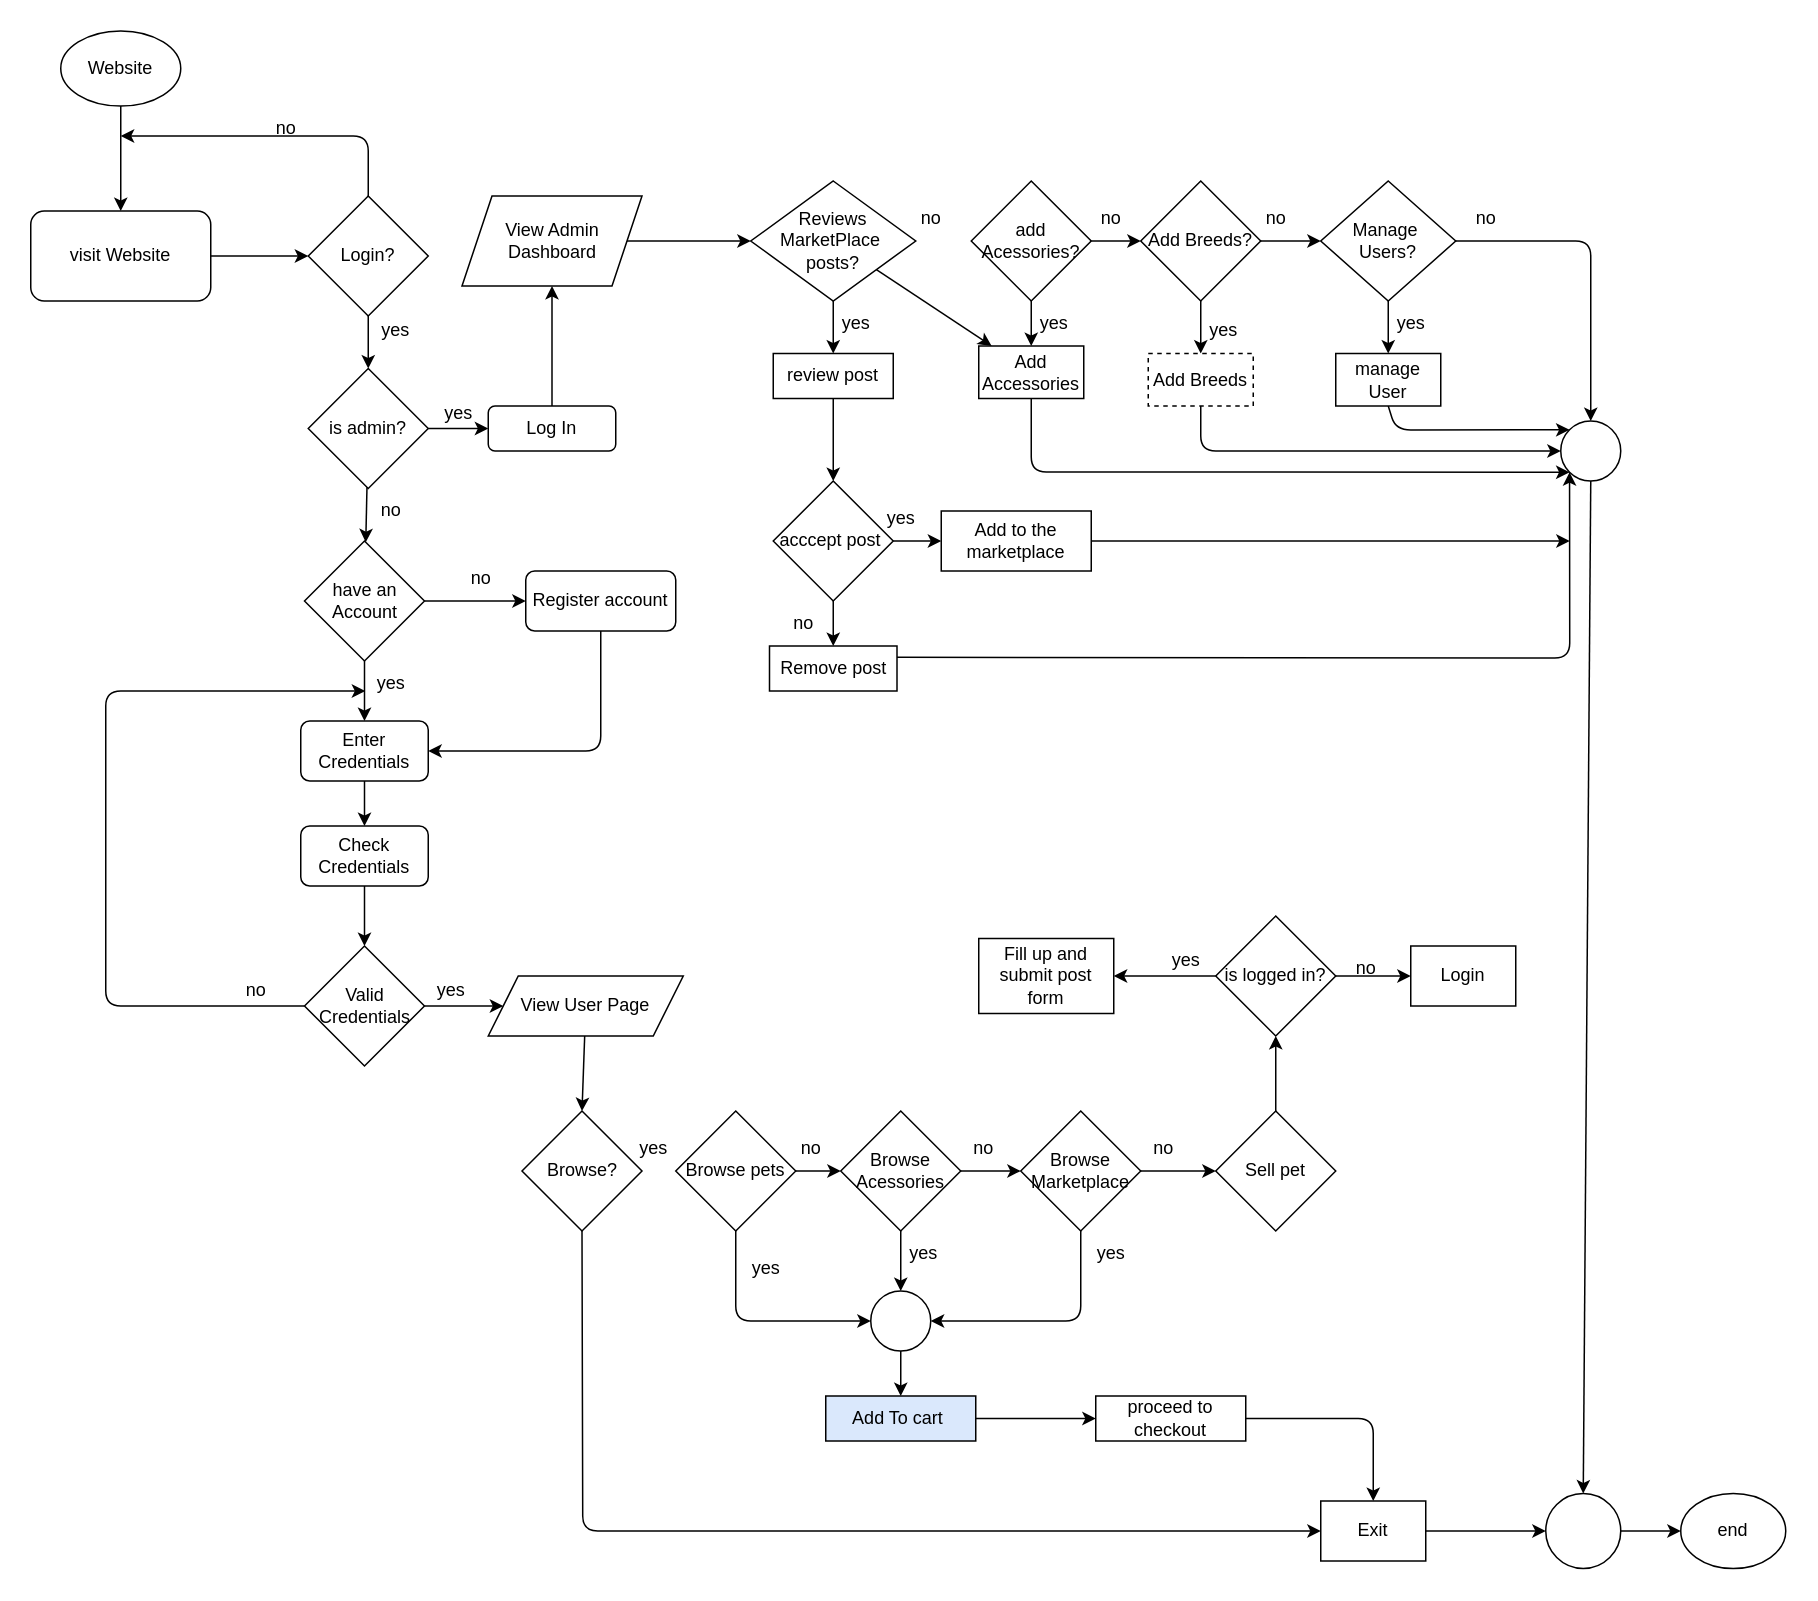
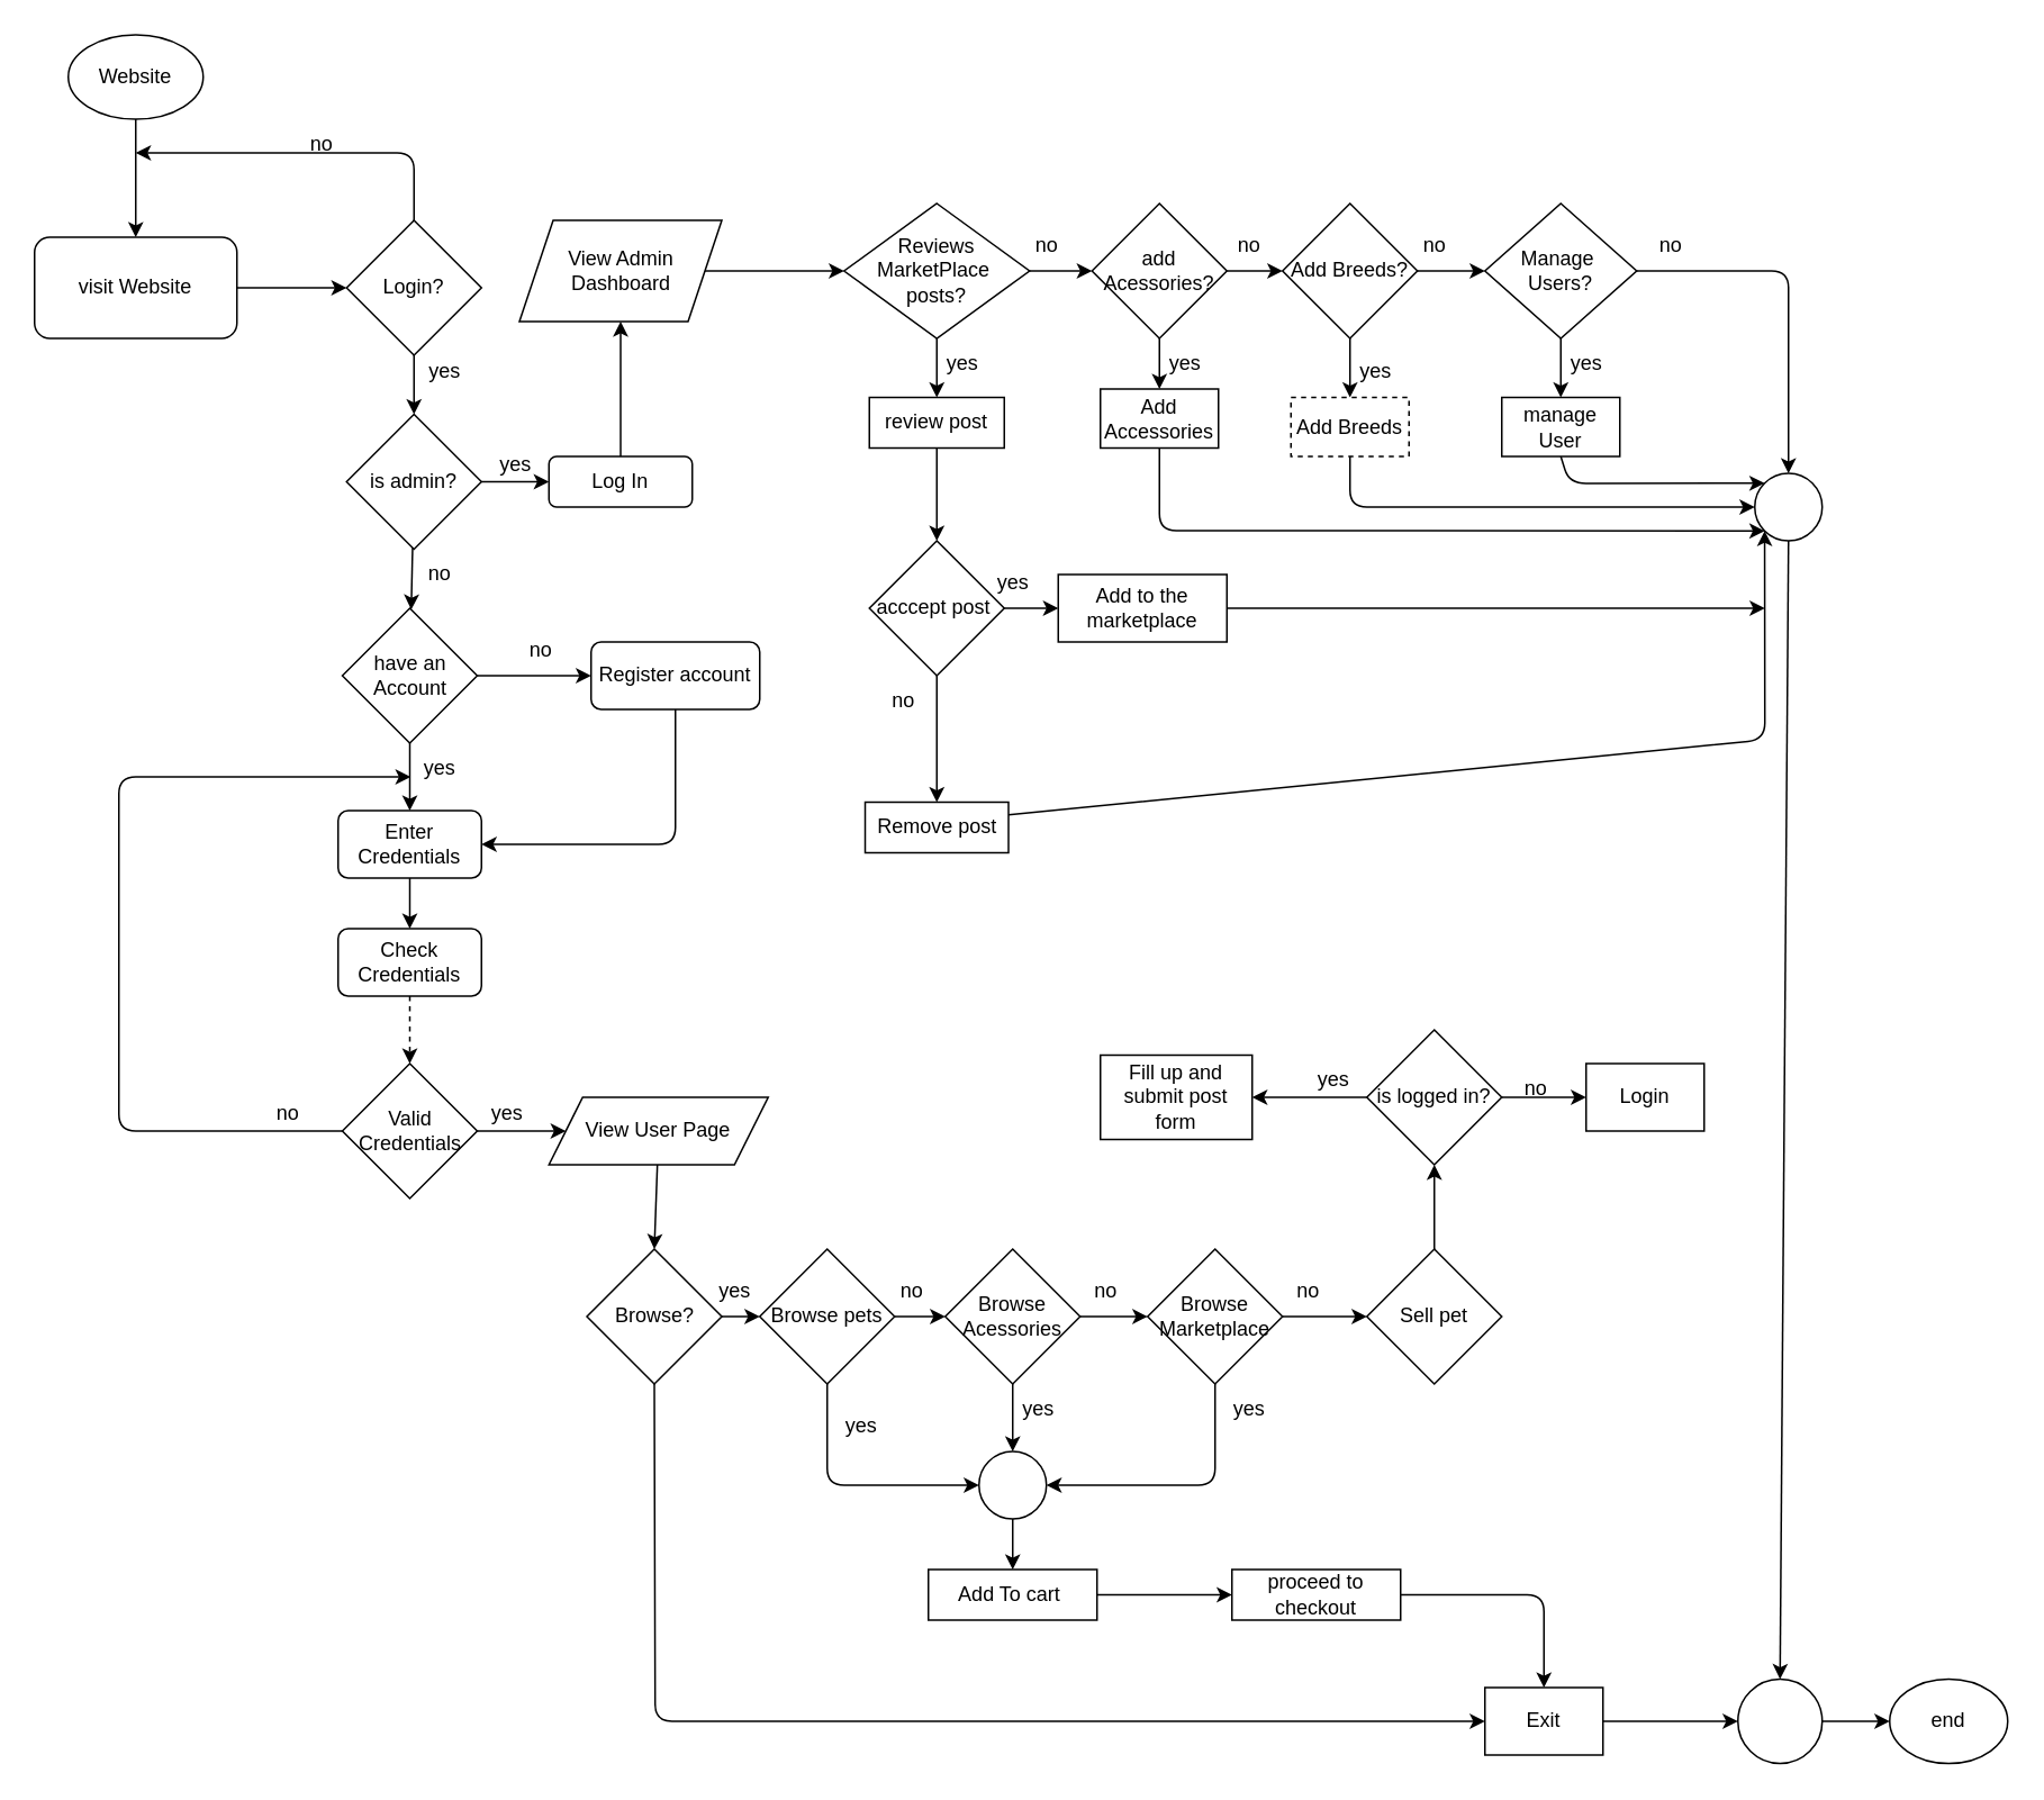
- <mxCell id="32" value="" style="edgeStyle=none;html=1;" parent="1" source="33" target="40" edge="1"><mxGeometry relative="1" as="geometry" /></mxCell>
+ <mxCell id="32" value="" style="edgeStyle=none;html=1;" parent="1" source="33" target="38" edge="1"><mxGeometry relative="1" as="geometry" /></mxCell>
- <mxCell id="73" value="Remove post" style="whiteSpace=wrap;html=1;" parent="1" vertex="1"><mxGeometry x="512.5" y="430" width="85" height="30" as="geometry" /></mxCell>
+ <mxCell id="73" value="Remove post" style="whiteSpace=wrap;html=1;" parent="1" vertex="1"><mxGeometry x="512.5" y="475" width="85" height="30" as="geometry" /></mxCell>
- <mxCell id="24" value="" style="edgeStyle=none;html=1;entryX=0.5;entryY=0;entryDx=0;entryDy=0;" parent="1" source="25" target="28" edge="1"><mxGeometry relative="1" as="geometry"><mxPoint x="242" y="710" as="targetPoint" /></mxGeometry></mxCell>
+ <mxCell id="24" value="" style="edgeStyle=none;html=1;entryX=0.5;entryY=0;entryDx=0;entryDy=0;dashed=1;" parent="1" source="25" target="28" edge="1"><mxGeometry relative="1" as="geometry"><mxPoint x="242" y="710" as="targetPoint" /></mxGeometry></mxCell>
+ <mxCell id="60" style="edgeStyle=none;html=1;exitX=1;exitY=0.5;exitDx=0;exitDy=0;entryX=0;entryY=0.5;entryDx=0;entryDy=0;" parent="1" source="62" target="53" edge="1"><mxGeometry relative="1" as="geometry" /></mxCell>
- <mxCell id="80" value="Add To cart&amp;nbsp;" style="whiteSpace=wrap;html=1;fillColor=#dae8fc;" parent="1" vertex="1"><mxGeometry x="550" y="930" width="100" height="30" as="geometry" /></mxCell>
+ <mxCell id="80" value="Add To cart&amp;nbsp;" style="whiteSpace=wrap;html=1;" parent="1" vertex="1"><mxGeometry x="550" y="930" width="100" height="30" as="geometry" /></mxCell>
